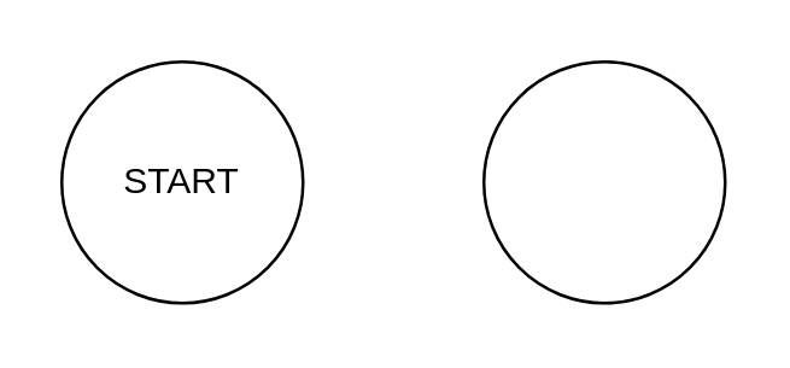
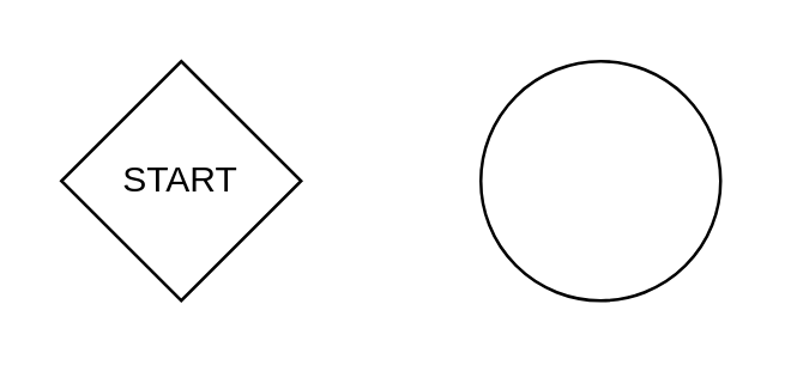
- <mxCell id="2" value="START" style="ellipse;whiteSpace=wrap;html=1;aspect=fixed;" vertex="1" parent="1"><mxGeometry x="20" y="20" width="80" height="80" as="geometry" /></mxCell>
+ <mxCell id="2" value="START" style="rhombus;whiteSpace=wrap;html=1;aspect=fixed;" vertex="1" parent="1"><mxGeometry x="20" y="20" width="80" height="80" as="geometry" /></mxCell>
